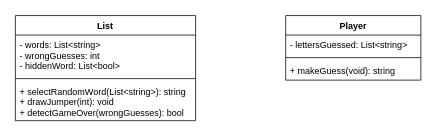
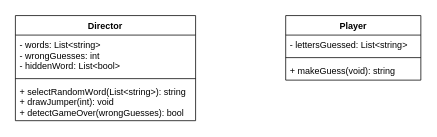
- <mxCell id="6" value="List" style="swimlane;fontStyle=1;align=center;verticalAlign=top;childLayout=stackLayout;horizontal=1;startSize=26;horizontalStack=0;resizeParent=1;resizeParentMax=0;resizeLast=0;collapsible=1;marginBottom=0;" vertex="1" parent="1"><mxGeometry x="20" y="20" width="240" height="140" as="geometry" /></mxCell>
+ <mxCell id="6" value="Director" style="swimlane;fontStyle=1;align=center;verticalAlign=top;childLayout=stackLayout;horizontal=1;startSize=26;horizontalStack=0;resizeParent=1;resizeParentMax=0;resizeLast=0;collapsible=1;marginBottom=0;" vertex="1" parent="1"><mxGeometry x="20" y="20" width="240" height="140" as="geometry" /></mxCell>
